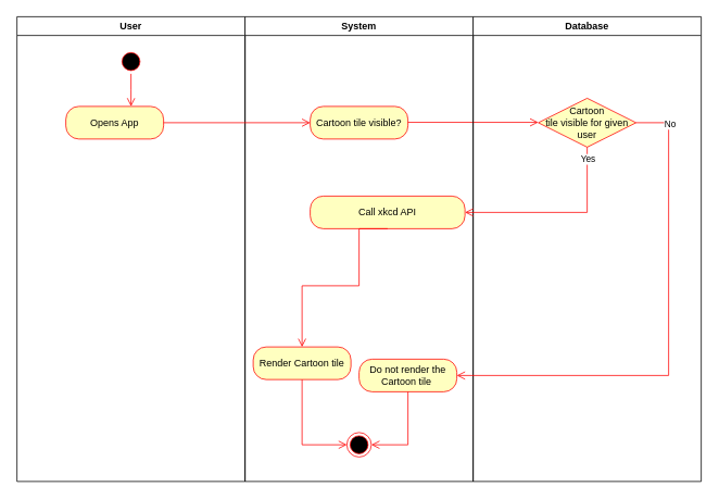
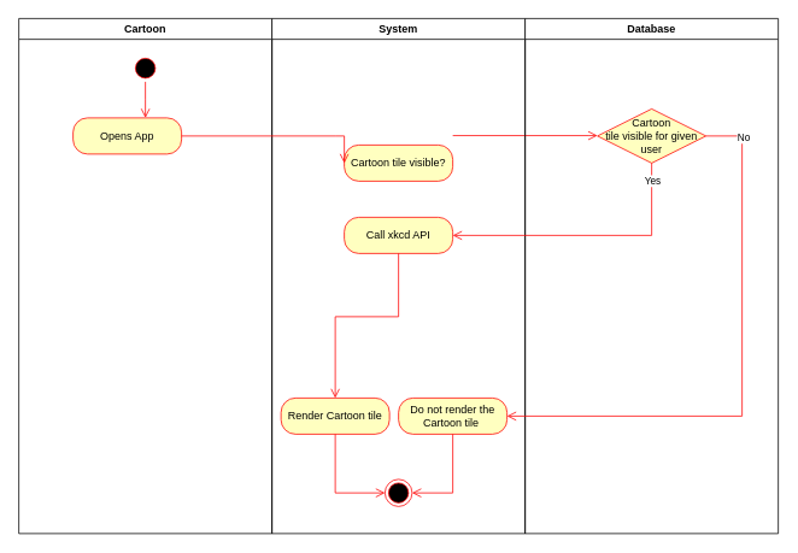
- <mxCell id="2" value="User" style="swimlane;whiteSpace=wrap" vertex="1" parent="1"><mxGeometry x="20" y="20" width="280" height="570" as="geometry" /></mxCell>
+ <mxCell id="2" value="Cartoon" style="swimlane;whiteSpace=wrap" vertex="1" parent="1"><mxGeometry x="20" y="20" width="280" height="570" as="geometry" /></mxCell>
- <mxCell id="8" value="Cartoon tile visible?" style="rounded=1;whiteSpace=wrap;html=1;arcSize=40;fontColor=#000000;fillColor=#ffffc0;strokeColor=#ff0000;" vertex="1" parent="6"><mxGeometry x="80" y="110" width="120" height="40" as="geometry" /></mxCell>
+ <mxCell id="8" value="Cartoon tile visible?" style="rounded=1;whiteSpace=wrap;html=1;arcSize=40;fontColor=#000000;fillColor=#ffffc0;strokeColor=#ff0000;" vertex="1" parent="6"><mxGeometry x="80" y="140" width="120" height="40" as="geometry" /></mxCell>
- <mxCell id="10" value="Call xkcd API" style="rounded=1;whiteSpace=wrap;html=1;arcSize=40;fontColor=#000000;fillColor=#ffffc0;strokeColor=#ff0000;" vertex="1" parent="6"><mxGeometry x="80" y="220" width="190" height="40" as="geometry" /></mxCell>
+ <mxCell id="10" value="Call xkcd API" style="rounded=1;whiteSpace=wrap;html=1;arcSize=40;fontColor=#000000;fillColor=#ffffc0;strokeColor=#ff0000;" vertex="1" parent="6"><mxGeometry x="80" y="220" width="120" height="40" as="geometry" /></mxCell>
- <mxCell id="13" value="Render Cartoon tile" style="rounded=1;whiteSpace=wrap;html=1;arcSize=40;fontColor=#000000;fillColor=#ffffc0;strokeColor=#ff0000;" vertex="1" parent="6"><mxGeometry x="10" y="405" width="120" height="40" as="geometry" /></mxCell>
+ <mxCell id="13" value="Render Cartoon tile" style="rounded=1;whiteSpace=wrap;html=1;arcSize=40;fontColor=#000000;fillColor=#ffffc0;strokeColor=#ff0000;" vertex="1" parent="6"><mxGeometry x="10" y="420" width="120" height="40" as="geometry" /></mxCell>
